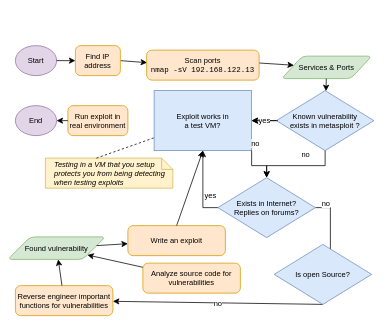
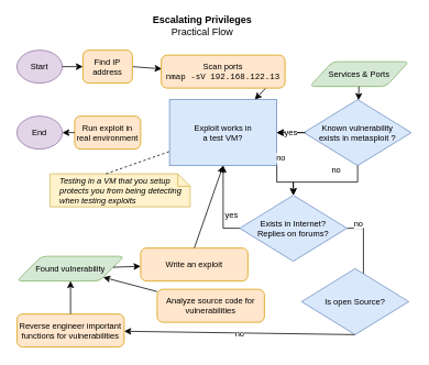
+ <mxCell id="2" value="Escalating Privileges&lt;br&gt;&lt;span style=&quot;font-weight: normal&quot;&gt;Practical Flow&lt;/span&gt;" style="text;html=1;strokeColor=none;fillColor=none;align=center;verticalAlign=middle;whiteSpace=wrap;rounded=0;fontStyle=1" vertex="1" parent="1"><mxGeometry x="170" y="20" width="150" height="20" as="geometry" /></mxCell>
- <mxCell id="8" value="" style="endArrow=classic;html=1;fontSize=10;exitX=0.991;exitY=0.427;exitDx=0;exitDy=0;exitPerimeter=0;" edge="1" parent="1" source="14" target="4"><mxGeometry width="50" height="50" relative="1" as="geometry"><mxPoint x="355" y="80" as="sourcePoint" /><mxPoint x="388.8" y="80" as="targetPoint" /></mxGeometry></mxCell>
+ <mxCell id="8" value="" style="endArrow=classic;html=1;fontSize=10;exitX=0.991;exitY=0.427;exitDx=0;exitDy=0;exitPerimeter=0;" edge="1" parent="1" source="14" target="11"><mxGeometry width="50" height="50" relative="1" as="geometry"><mxPoint x="355" y="80" as="sourcePoint" /><mxPoint x="388.8" y="80" as="targetPoint" /></mxGeometry></mxCell>
- <mxCell id="30" value="Found vulnerability" style="shape=parallelogram;html=1;strokeWidth=1;perimeter=parallelogramPerimeter;whiteSpace=wrap;rounded=1;arcSize=12;size=0.23;fontSize=10;fillColor=#d5e8d4;strokeColor=#82b366;" vertex="1" parent="1"><mxGeometry x="10" y="315" width="130" height="30" as="geometry" /></mxCell>
+ <mxCell id="30" value="Found vulnerability" style="shape=parallelogram;html=1;strokeWidth=1;perimeter=parallelogramPerimeter;whiteSpace=wrap;rounded=1;arcSize=12;size=0.23;fontSize=10;fillColor=#d5e8d4;strokeColor=#82b366;" vertex="1" parent="1"><mxGeometry x="20" y="310" width="130" height="30" as="geometry" /></mxCell>
